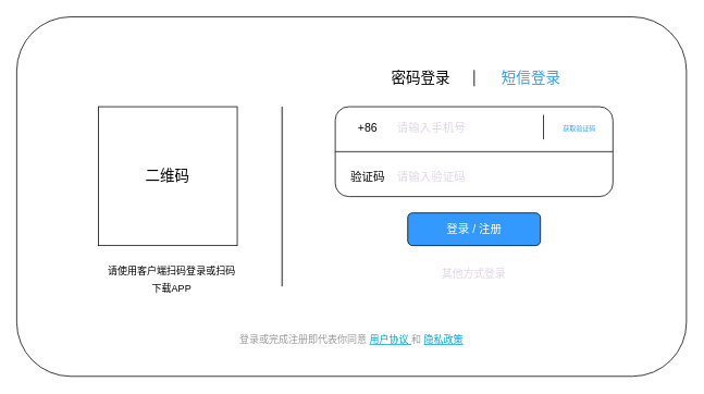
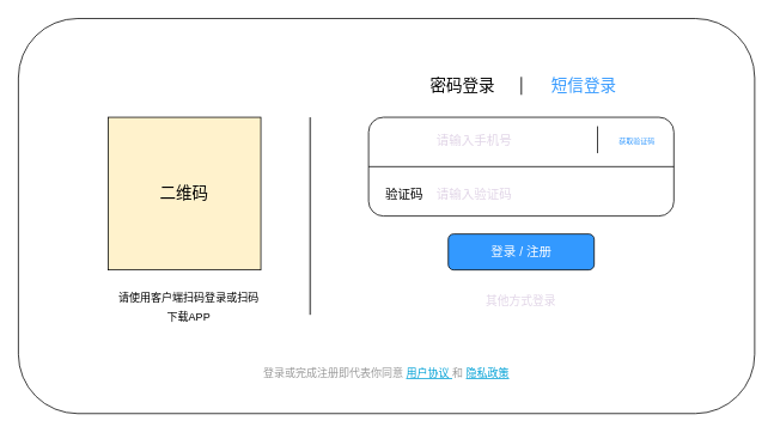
- <mxCell id="11" value="&lt;span style=&quot;font-size: 14px&quot;&gt;+86&lt;/span&gt;" style="text;html=1;strokeColor=none;fillColor=none;align=center;verticalAlign=middle;whiteSpace=wrap;rounded=0;shadow=0;glass=0;fontSize=18;" parent="1" vertex="1"><mxGeometry x="420" y="140" width="60" height="30" as="geometry" /></mxCell>
- <mxCell id="3" value="二维码" style="whiteSpace=wrap;html=1;aspect=fixed;rounded=0;fontSize=18;glass=0;shadow=0;" parent="1" vertex="1"><mxGeometry x="120" y="130" width="170" height="170" as="geometry" /></mxCell>
+ <mxCell id="3" value="二维码" style="whiteSpace=wrap;html=1;aspect=fixed;rounded=0;fontSize=18;glass=0;shadow=0;fillColor=#fff2cc;" parent="1" vertex="1"><mxGeometry x="120" y="130" width="170" height="170" as="geometry" /></mxCell>
